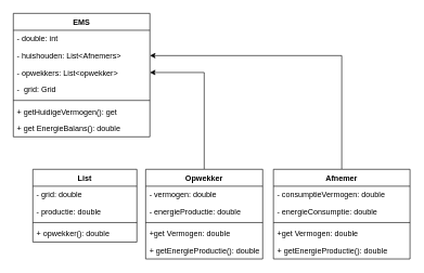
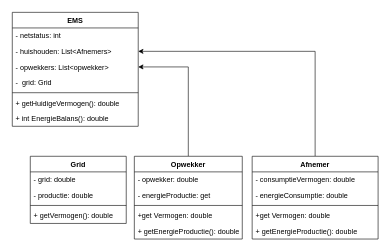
- <mxCell id="3" value="- double: int" style="text;strokeColor=none;fillColor=none;align=left;verticalAlign=top;spacingLeft=4;spacingRight=4;overflow=hidden;rotatable=0;points=[[0,0.5],[1,0.5]];portConstraint=eastwest;" parent="2" vertex="1"><mxGeometry y="26" width="210" height="26" as="geometry" /></mxCell>
+ <mxCell id="3" value="- netstatus: int" style="text;strokeColor=none;fillColor=none;align=left;verticalAlign=top;spacingLeft=4;spacingRight=4;overflow=hidden;rotatable=0;points=[[0,0.5],[1,0.5]];portConstraint=eastwest;" parent="2" vertex="1"><mxGeometry y="26" width="210" height="26" as="geometry" /></mxCell>
- <mxCell id="8" value="+ getHuidigeVermogen(): get" style="text;strokeColor=none;fillColor=none;align=left;verticalAlign=top;spacingLeft=4;spacingRight=4;overflow=hidden;rotatable=0;points=[[0,0.5],[1,0.5]];portConstraint=eastwest;" parent="2" vertex="1"><mxGeometry y="138" width="210" height="26" as="geometry" /></mxCell>
+ <mxCell id="8" value="+ getHuidigeVermogen(): double" style="text;strokeColor=none;fillColor=none;align=left;verticalAlign=top;spacingLeft=4;spacingRight=4;overflow=hidden;rotatable=0;points=[[0,0.5],[1,0.5]];portConstraint=eastwest;" parent="2" vertex="1"><mxGeometry y="138" width="210" height="26" as="geometry" /></mxCell>
- <mxCell id="9" value="+ get EnergieBalans(): double" style="text;strokeColor=none;fillColor=none;align=left;verticalAlign=top;spacingLeft=4;spacingRight=4;overflow=hidden;rotatable=0;points=[[0,0.5],[1,0.5]];portConstraint=eastwest;" parent="2" vertex="1"><mxGeometry y="164" width="210" height="26" as="geometry" /></mxCell>
+ <mxCell id="9" value="+ int EnergieBalans(): double" style="text;strokeColor=none;fillColor=none;align=left;verticalAlign=top;spacingLeft=4;spacingRight=4;overflow=hidden;rotatable=0;points=[[0,0.5],[1,0.5]];portConstraint=eastwest;" parent="2" vertex="1"><mxGeometry y="164" width="210" height="26" as="geometry" /></mxCell>
- <mxCell id="10" value="List" style="swimlane;fontStyle=1;align=center;verticalAlign=top;childLayout=stackLayout;horizontal=1;startSize=26;horizontalStack=0;resizeParent=1;resizeParentMax=0;resizeLast=0;collapsible=1;marginBottom=0;" parent="1" vertex="1"><mxGeometry x="50" y="260" width="160" height="112" as="geometry" /></mxCell>
+ <mxCell id="10" value="Grid" style="swimlane;fontStyle=1;align=center;verticalAlign=top;childLayout=stackLayout;horizontal=1;startSize=26;horizontalStack=0;resizeParent=1;resizeParentMax=0;resizeLast=0;collapsible=1;marginBottom=0;" parent="1" vertex="1"><mxGeometry x="50" y="260" width="160" height="112" as="geometry" /></mxCell>
- <mxCell id="17" value="- vermogen: double" style="text;strokeColor=none;fillColor=none;align=left;verticalAlign=top;spacingLeft=4;spacingRight=4;overflow=hidden;rotatable=0;points=[[0,0.5],[1,0.5]];portConstraint=eastwest;" parent="16" vertex="1"><mxGeometry y="26" width="180" height="26" as="geometry" /></mxCell>
+ <mxCell id="17" value="- opwekker: double" style="text;strokeColor=none;fillColor=none;align=left;verticalAlign=top;spacingLeft=4;spacingRight=4;overflow=hidden;rotatable=0;points=[[0,0.5],[1,0.5]];portConstraint=eastwest;" parent="16" vertex="1"><mxGeometry y="26" width="180" height="26" as="geometry" /></mxCell>
- <mxCell id="18" value="- energieProductie: double" style="text;strokeColor=none;fillColor=none;align=left;verticalAlign=top;spacingLeft=4;spacingRight=4;overflow=hidden;rotatable=0;points=[[0,0.5],[1,0.5]];portConstraint=eastwest;" parent="16" vertex="1"><mxGeometry y="52" width="180" height="26" as="geometry" /></mxCell>
+ <mxCell id="18" value="- energieProductie: get" style="text;strokeColor=none;fillColor=none;align=left;verticalAlign=top;spacingLeft=4;spacingRight=4;overflow=hidden;rotatable=0;points=[[0,0.5],[1,0.5]];portConstraint=eastwest;" parent="16" vertex="1"><mxGeometry y="52" width="180" height="26" as="geometry" /></mxCell>
- <mxCell id="14" value="+ opwekker(): double" style="text;strokeColor=none;fillColor=none;align=left;verticalAlign=top;spacingLeft=4;spacingRight=4;overflow=hidden;rotatable=0;points=[[0,0.5],[1,0.5]];portConstraint=eastwest;" parent="10" vertex="1"><mxGeometry y="86" width="160" height="26" as="geometry" /></mxCell>
+ <mxCell id="14" value="+ getVermogen(): double" style="text;strokeColor=none;fillColor=none;align=left;verticalAlign=top;spacingLeft=4;spacingRight=4;overflow=hidden;rotatable=0;points=[[0,0.5],[1,0.5]];portConstraint=eastwest;" parent="10" vertex="1"><mxGeometry y="86" width="160" height="26" as="geometry" /></mxCell>
